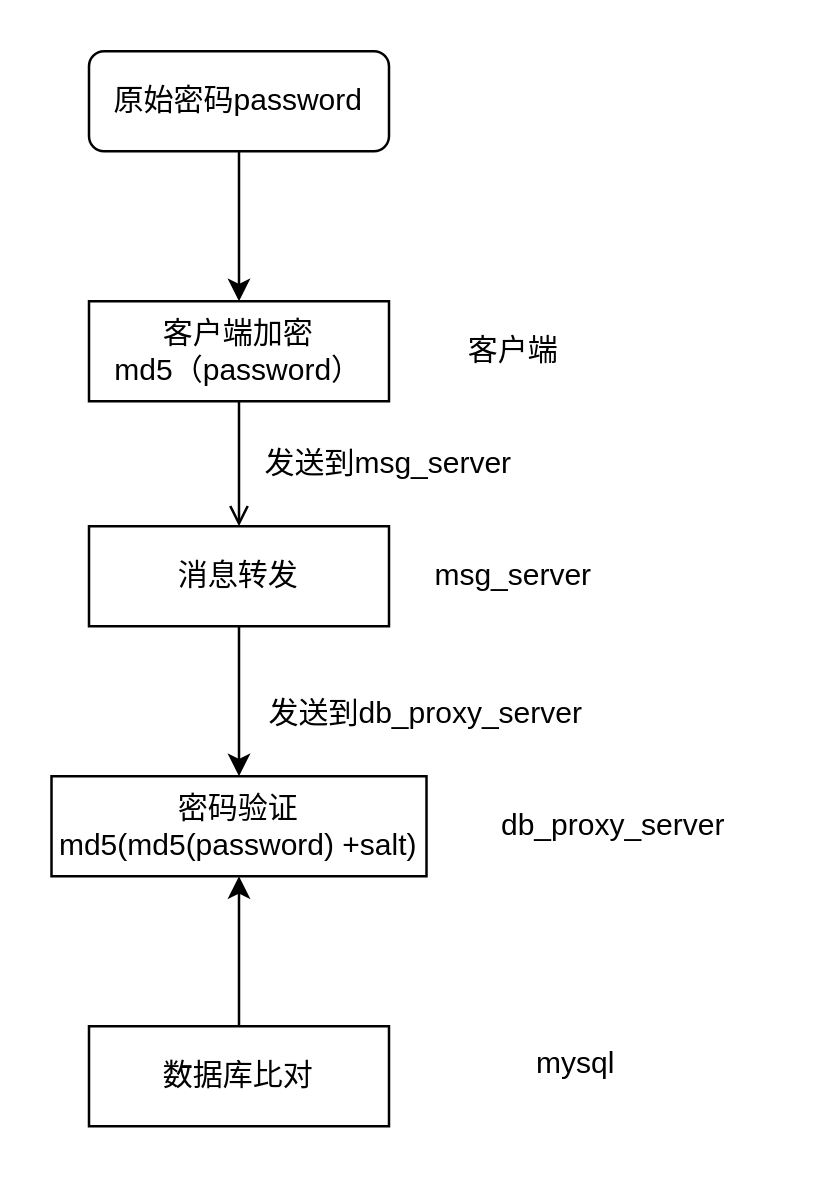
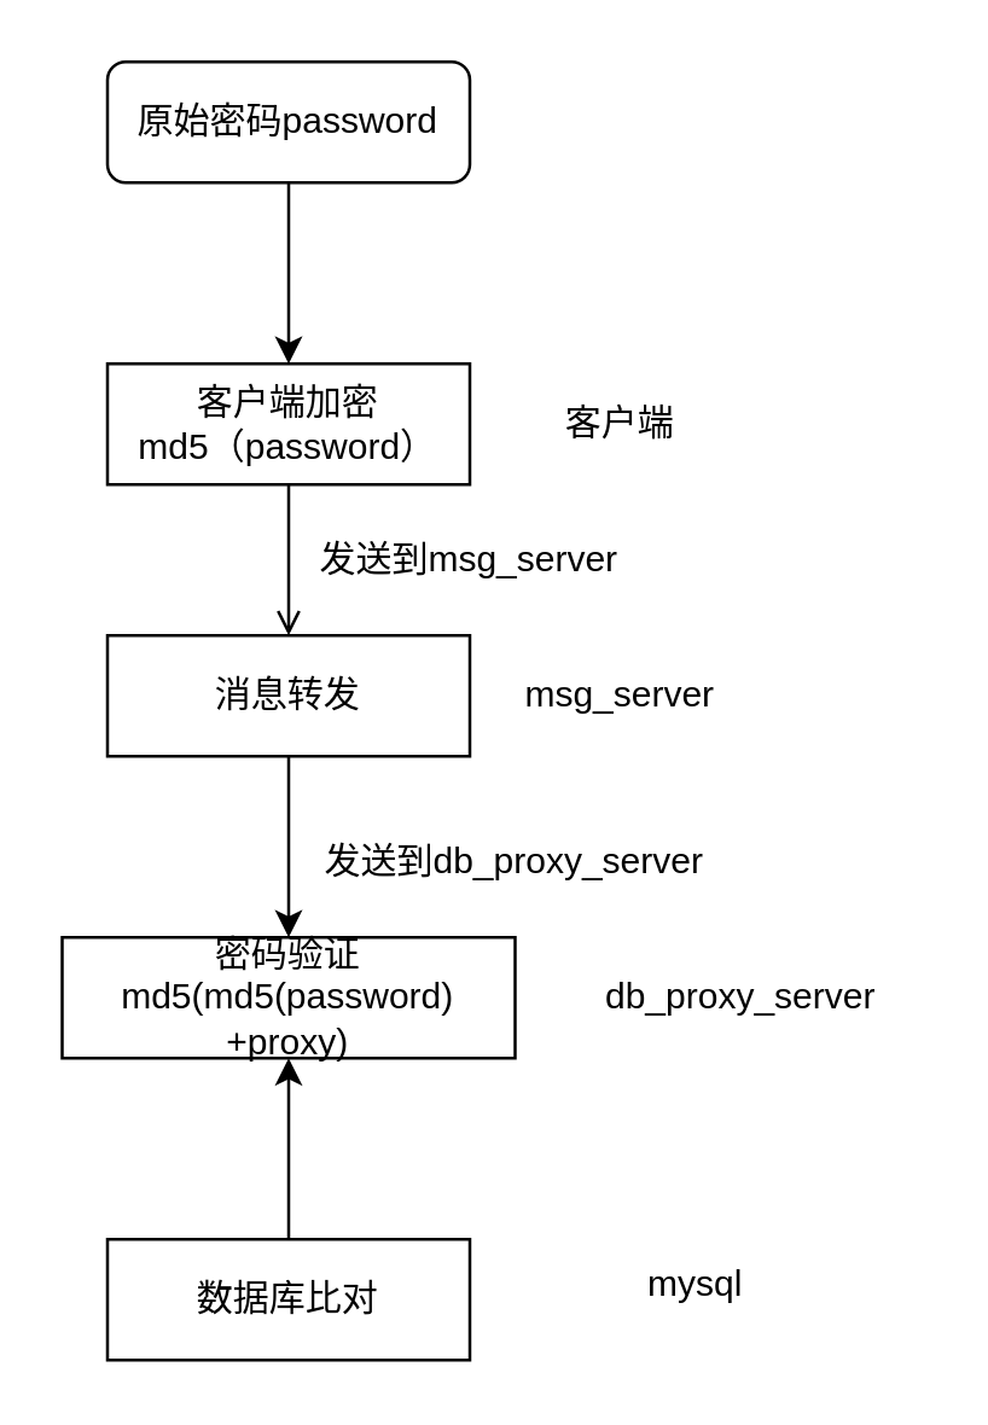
- <mxCell id="11" value="密码验证&lt;br&gt;md5(md5(password) +salt)" style="rounded=0;whiteSpace=wrap;html=1;" vertex="1" parent="1"><mxGeometry x="20" y="310" width="150" height="40" as="geometry" /></mxCell>
+ <mxCell id="11" value="密码验证&lt;br&gt;md5(md5(password) +proxy)" style="rounded=0;whiteSpace=wrap;html=1;" vertex="1" parent="1"><mxGeometry x="20" y="310" width="150" height="40" as="geometry" /></mxCell>
